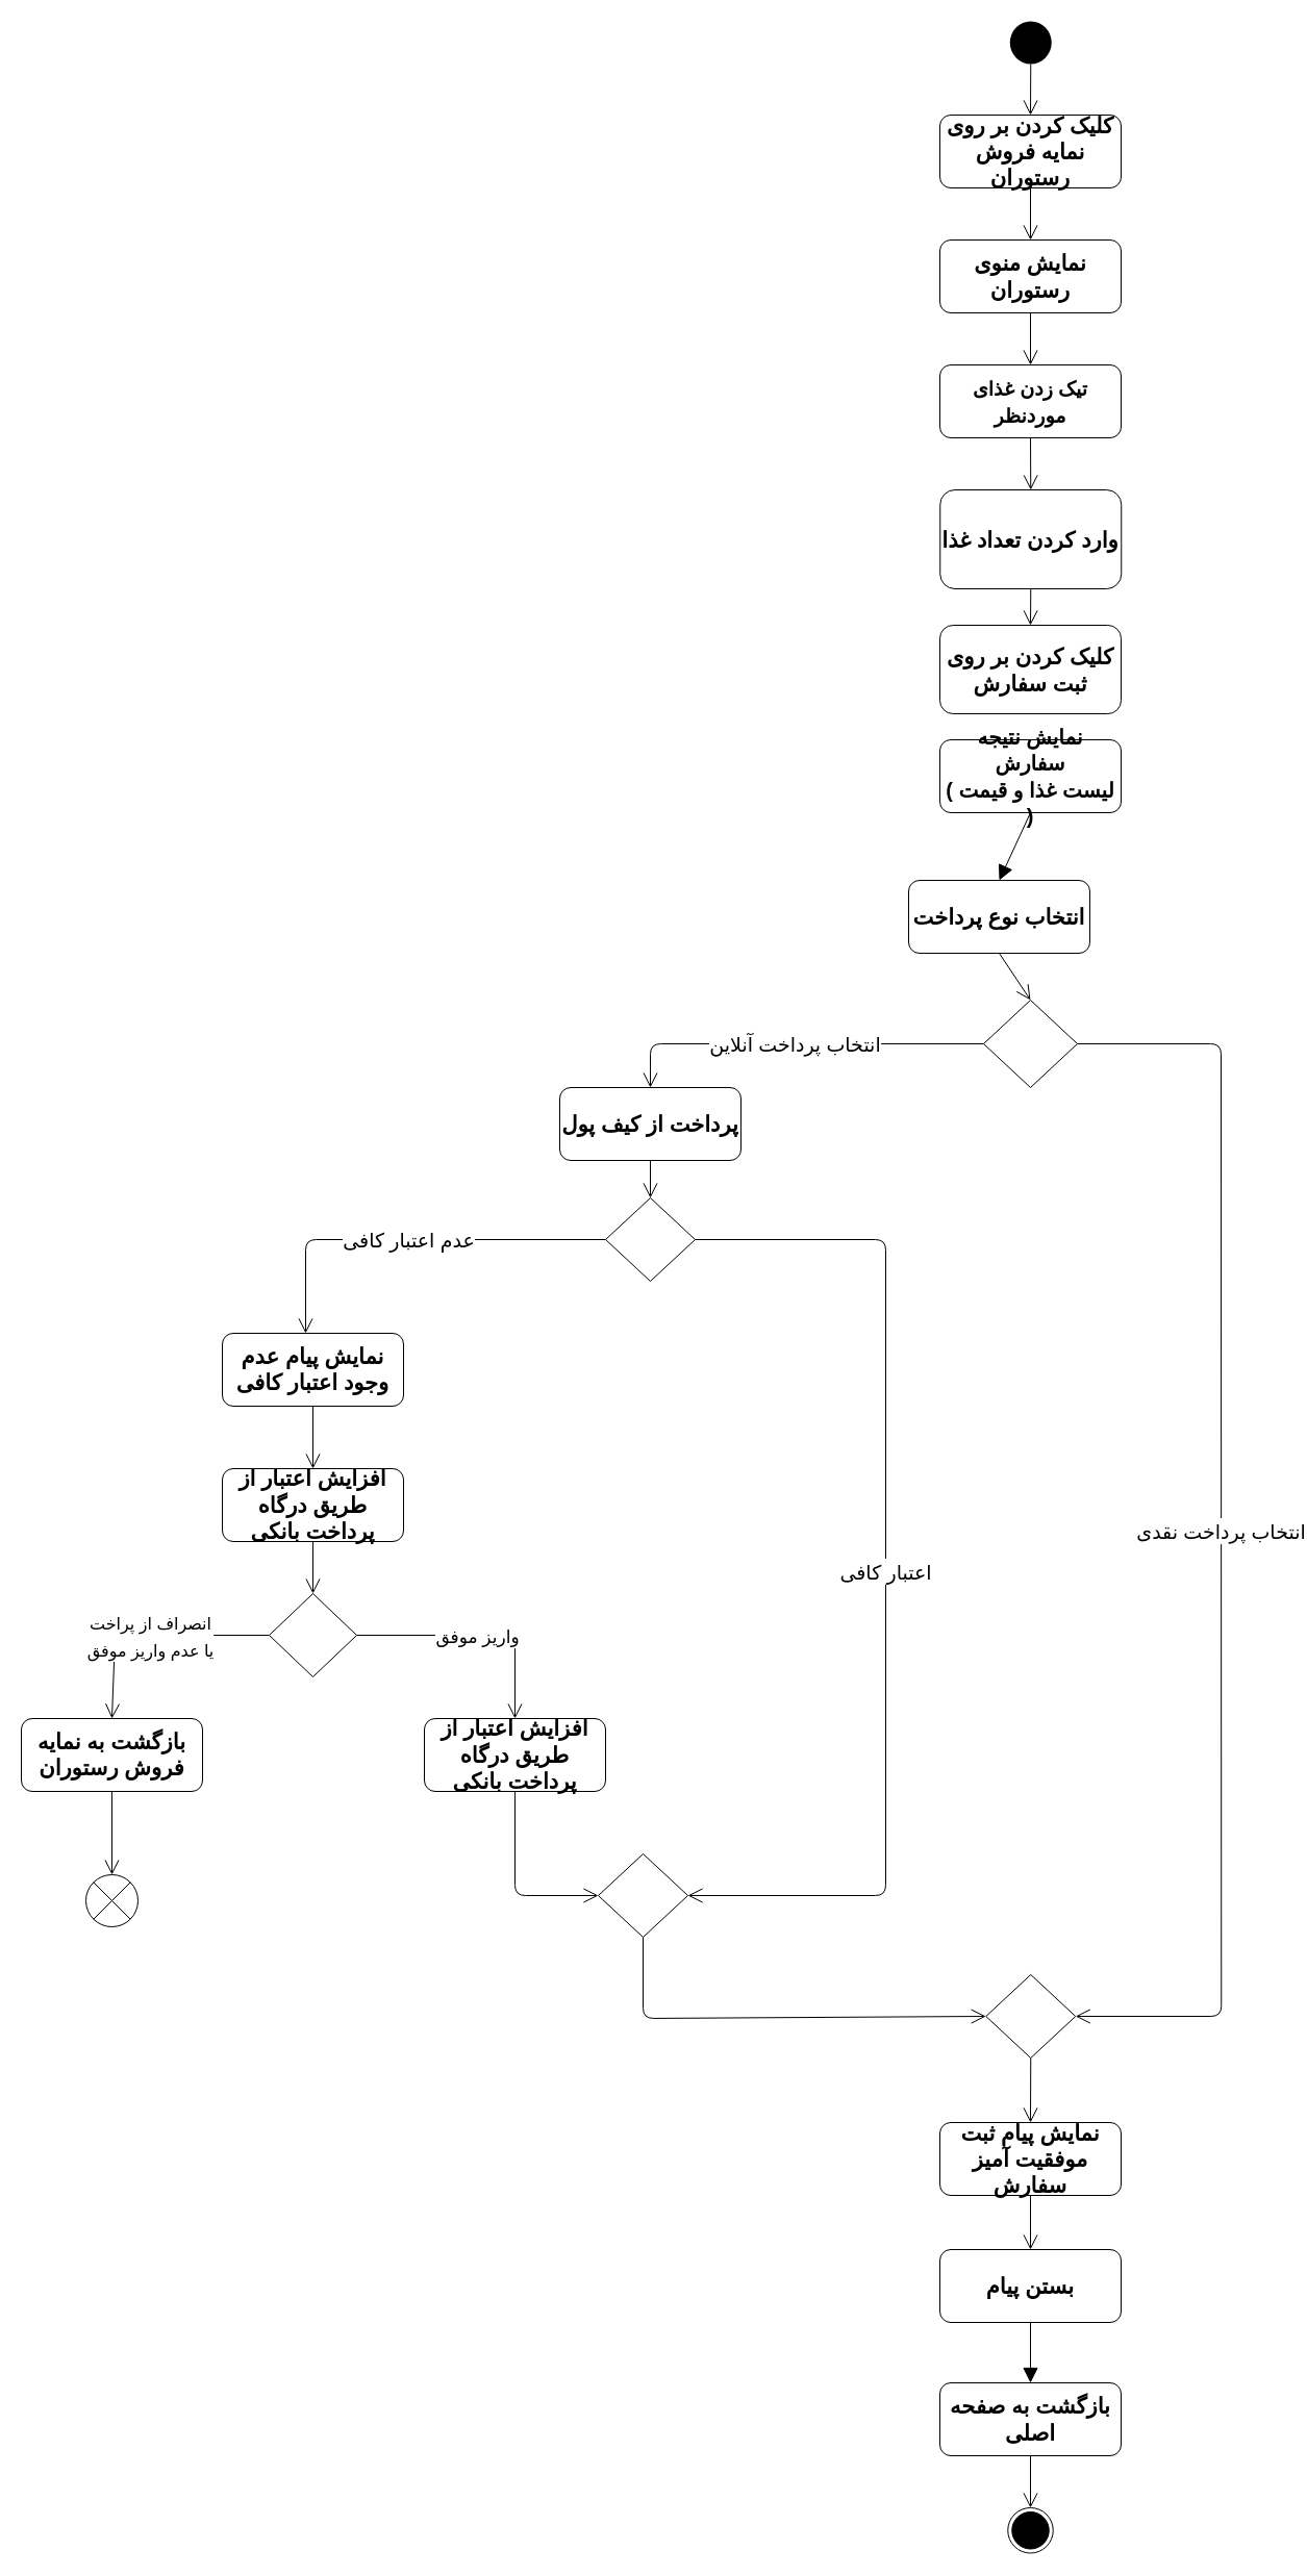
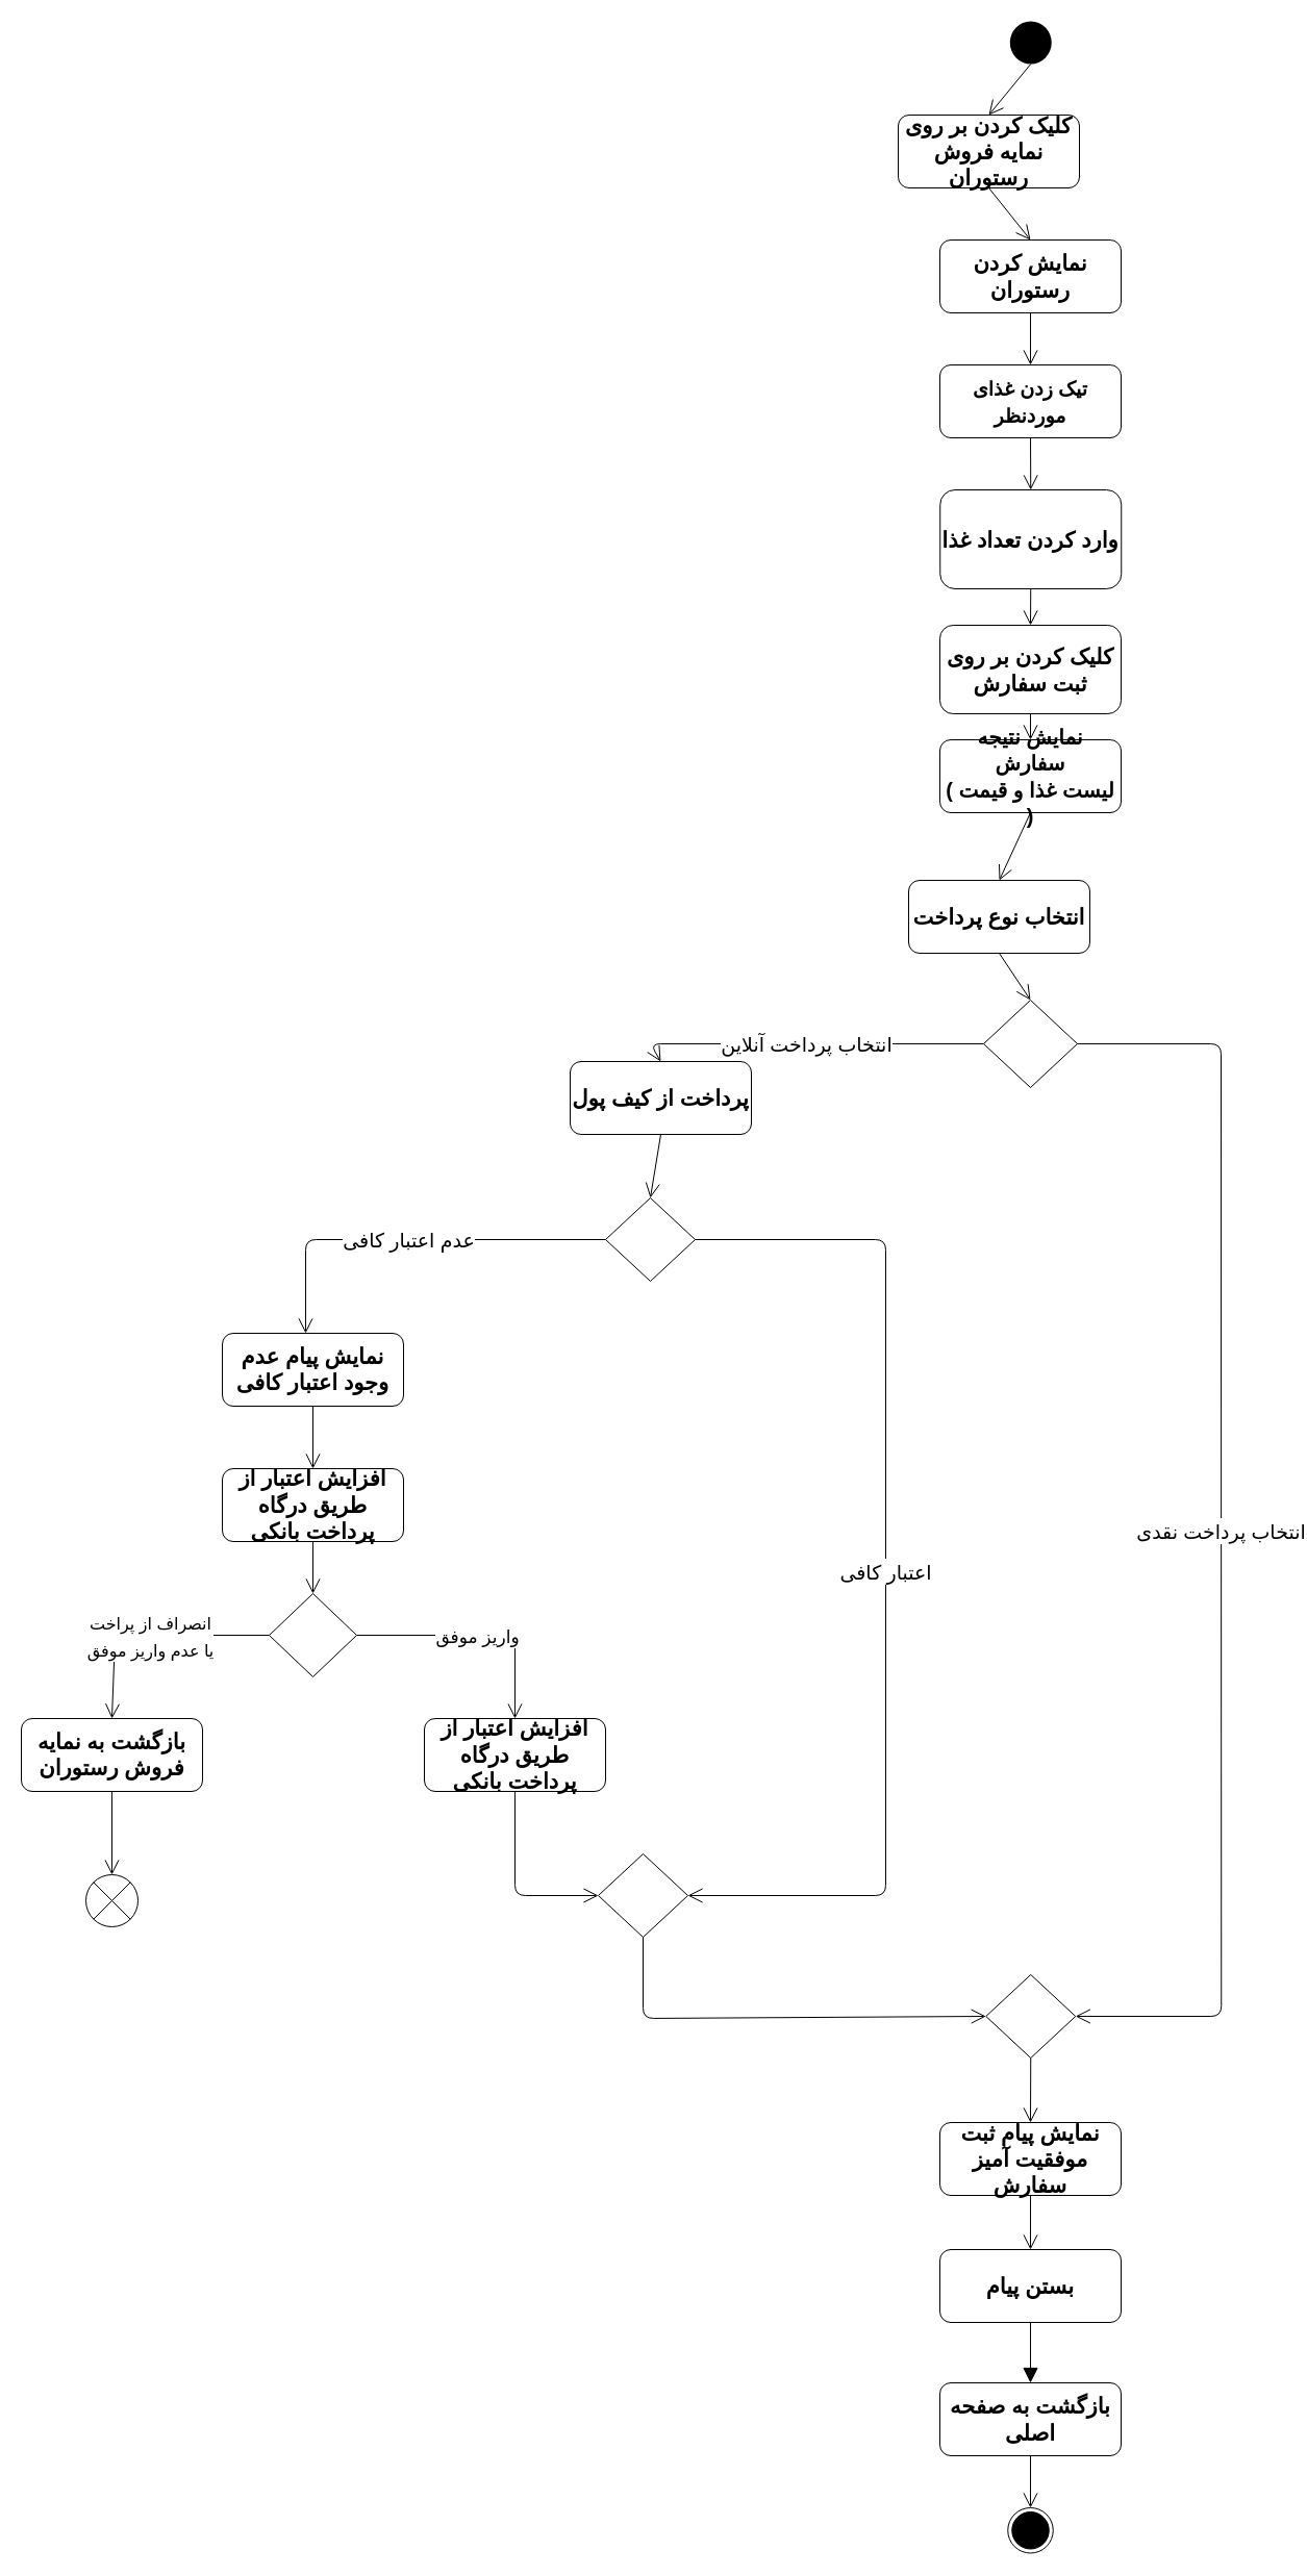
- <mxCell id="11" value="کلیک کردن بر روی نمایه فروش رستوران" style="shape=rect;html=1;rounded=1;whiteSpace=wrap;align=center;fontSize=21;fontStyle=1" parent="1" vertex="1"><mxGeometry x="902" y="110" width="174" height="70" as="geometry" /></mxCell>
+ <mxCell id="11" value="کلیک کردن بر روی نمایه فروش رستوران" style="shape=rect;html=1;rounded=1;whiteSpace=wrap;align=center;fontSize=21;fontStyle=1" parent="1" vertex="1"><mxGeometry x="862" y="110" width="174" height="70" as="geometry" /></mxCell>
- <mxCell id="3" value="نمایش منوی رستوران" style="shape=rect;html=1;rounded=1;whiteSpace=wrap;align=center;fontSize=21;fontStyle=1" parent="1" vertex="1"><mxGeometry x="902" y="230" width="174" height="70" as="geometry" /></mxCell>
+ <mxCell id="3" value="نمایش کردن رستوران" style="shape=rect;html=1;rounded=1;whiteSpace=wrap;align=center;fontSize=21;fontStyle=1" parent="1" vertex="1"><mxGeometry x="902" y="230" width="174" height="70" as="geometry" /></mxCell>
+ <mxCell id="17" value="" style="endArrow=open;endFill=1;endSize=12;html=1;fontSize=21;exitX=0.5;exitY=1;exitDx=0;exitDy=0;entryX=0.5;entryY=0;entryDx=0;entryDy=0;" parent="1" source="9" target="13" edge="1"><mxGeometry width="160" relative="1" as="geometry"><mxPoint x="1019" y="691" as="sourcePoint" /><mxPoint x="999" y="810" as="targetPoint" /></mxGeometry></mxCell>
- <mxCell id="16" value="" style="endArrow=block;endFill=1;endSize=12;html=1;fontSize=21;exitX=0.5;exitY=1;exitDx=0;exitDy=0;entryX=0.5;entryY=0;entryDx=0;entryDy=0;" parent="1" source="13" target="14" edge="1"><mxGeometry width="160" relative="1" as="geometry"><mxPoint x="1369" y="720" as="sourcePoint" /><mxPoint x="1379" y="780" as="targetPoint" /></mxGeometry></mxCell>
+ <mxCell id="16" value="" style="endArrow=open;endFill=1;endSize=12;html=1;fontSize=21;exitX=0.5;exitY=1;exitDx=0;exitDy=0;entryX=0.5;entryY=0;entryDx=0;entryDy=0;" parent="1" source="13" target="14" edge="1"><mxGeometry width="160" relative="1" as="geometry"><mxPoint x="1369" y="720" as="sourcePoint" /><mxPoint x="1379" y="780" as="targetPoint" /></mxGeometry></mxCell>
- <mxCell id="15" value="&lt;font style=&quot;font-size: 21px&quot;&gt;پرداخت از کیف پول&lt;/font&gt;" style="shape=rect;html=1;rounded=1;whiteSpace=wrap;align=center;fontSize=21;fontStyle=1" parent="1" vertex="1"><mxGeometry x="537" y="1044" width="174" height="70" as="geometry" /></mxCell>
+ <mxCell id="15" value="&lt;font style=&quot;font-size: 21px&quot;&gt;پرداخت از کیف پول&lt;/font&gt;" style="shape=rect;html=1;rounded=1;whiteSpace=wrap;align=center;fontSize=21;fontStyle=1" parent="1" vertex="1"><mxGeometry x="547" y="1019" width="174" height="70" as="geometry" /></mxCell>
